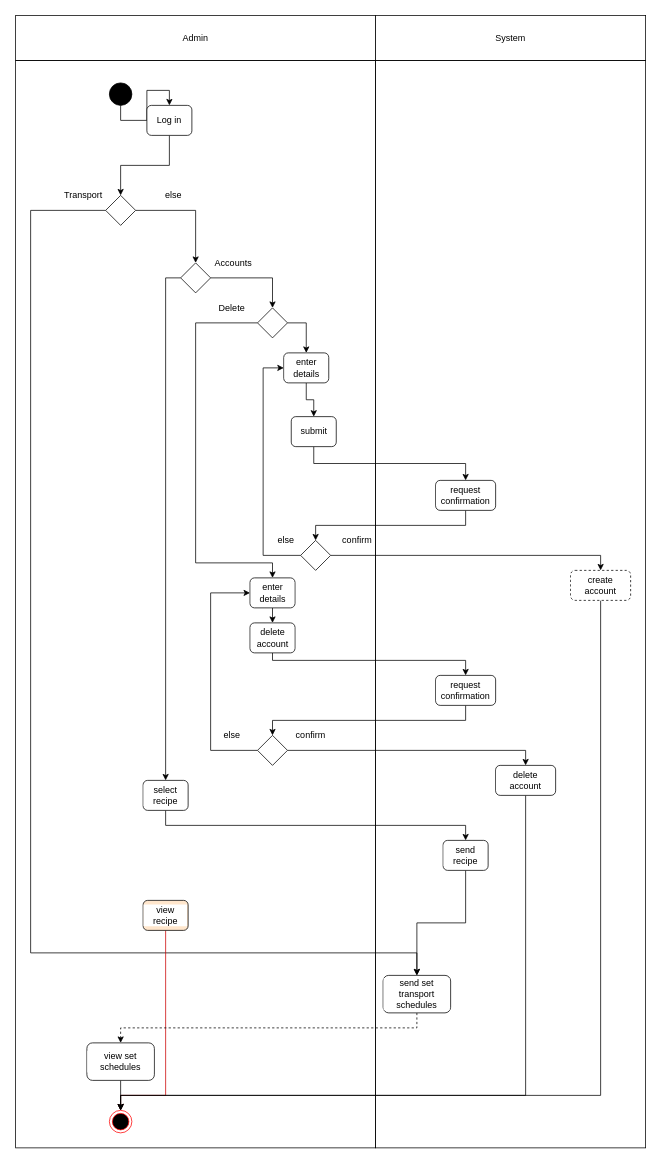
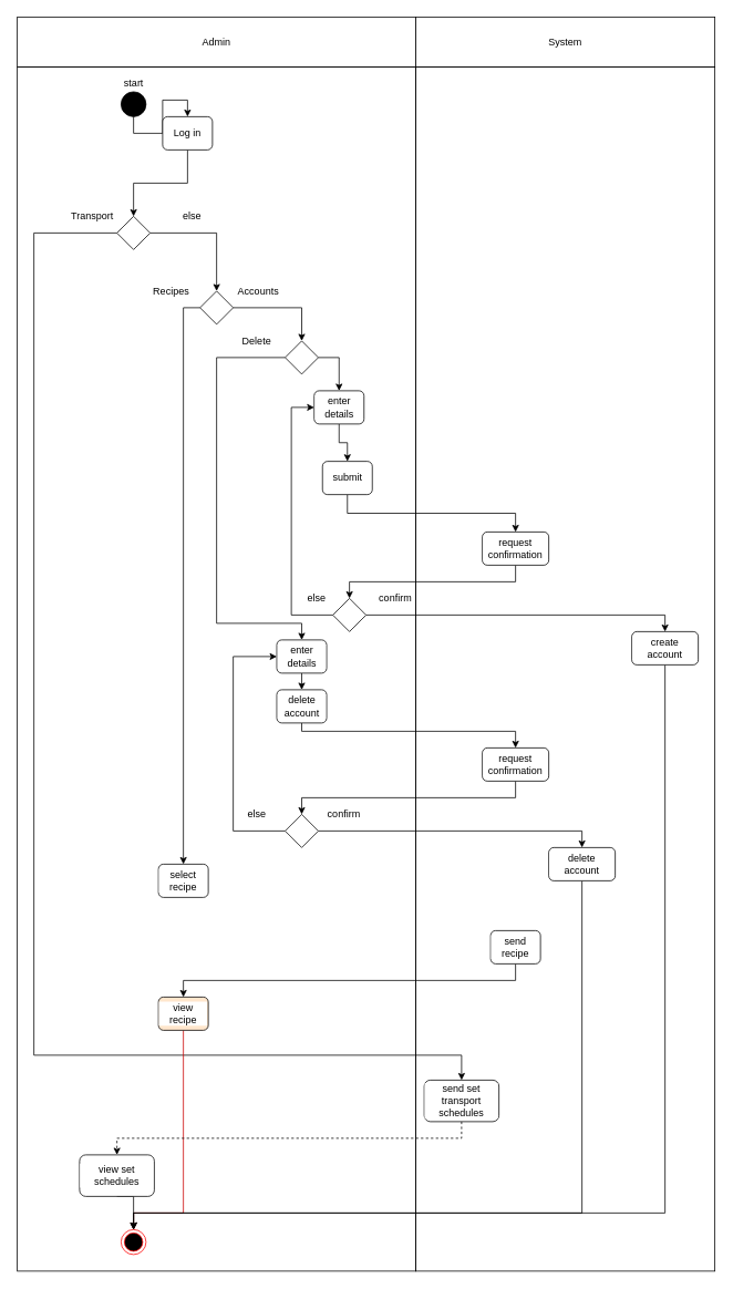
+ <mxCell id="5" value="start" style="text;html=1;align=center;verticalAlign=middle;resizable=0;points=[];autosize=1;strokeColor=none;fillColor=none;" vertex="1" parent="1"><mxGeometry x="140" y="90" width="40" height="20" as="geometry" /></mxCell>
+ <mxCell id="16" value="Recipes" style="text;html=1;align=center;verticalAlign=middle;resizable=0;points=[];autosize=1;strokeColor=none;fillColor=none;" vertex="1" parent="1"><mxGeometry x="175" y="340" width="60" height="20" as="geometry" /></mxCell>
- <mxCell id="41" value="create account" style="rounded=1;whiteSpace=wrap;html=1;labelBackgroundColor=#FFFFFF;fillColor=#FFFFFF;dashed=1;" vertex="1" parent="1"><mxGeometry x="760" y="760" width="80" height="40" as="geometry" /></mxCell>
+ <mxCell id="41" value="create account" style="rounded=1;whiteSpace=wrap;html=1;labelBackgroundColor=#FFFFFF;fillColor=#FFFFFF;" vertex="1" parent="1"><mxGeometry x="760" y="760" width="80" height="40" as="geometry" /></mxCell>
- <mxCell id="19" style="edgeStyle=orthogonalEdgeStyle;rounded=0;orthogonalLoop=1;jettySize=auto;html=1;exitX=0.5;exitY=1;exitDx=0;exitDy=0;" edge="1" parent="1" source="20" target="22"><mxGeometry relative="1" as="geometry" /></mxCell>
- <mxCell id="21" style="edgeStyle=orthogonalEdgeStyle;rounded=0;orthogonalLoop=1;jettySize=auto;html=1;exitX=0.5;exitY=1;exitDx=0;exitDy=0;" edge="1" parent="1" source="22" target="56"><mxGeometry relative="1" as="geometry" /></mxCell>
+ <mxCell id="21" style="edgeStyle=orthogonalEdgeStyle;rounded=0;orthogonalLoop=1;jettySize=auto;html=1;exitX=0.5;exitY=1;exitDx=0;exitDy=0;entryX=0.5;entryY=0;entryDx=0;entryDy=0;" edge="1" parent="1" source="22" target="24"><mxGeometry relative="1" as="geometry" /></mxCell>
- <mxCell id="58" value="view set schedules" style="rounded=1;whiteSpace=wrap;html=1;labelBackgroundColor=#FFFFFF;fillColor=#FFFFFF;" vertex="1" parent="1"><mxGeometry x="115" y="1390" width="90" height="50" as="geometry" /></mxCell>
+ <mxCell id="58" value="view set schedules" style="rounded=1;whiteSpace=wrap;html=1;labelBackgroundColor=#FFFFFF;fillColor=#FFFFFF;" vertex="1" parent="1"><mxGeometry x="95" y="1390" width="90" height="50" as="geometry" /></mxCell>
